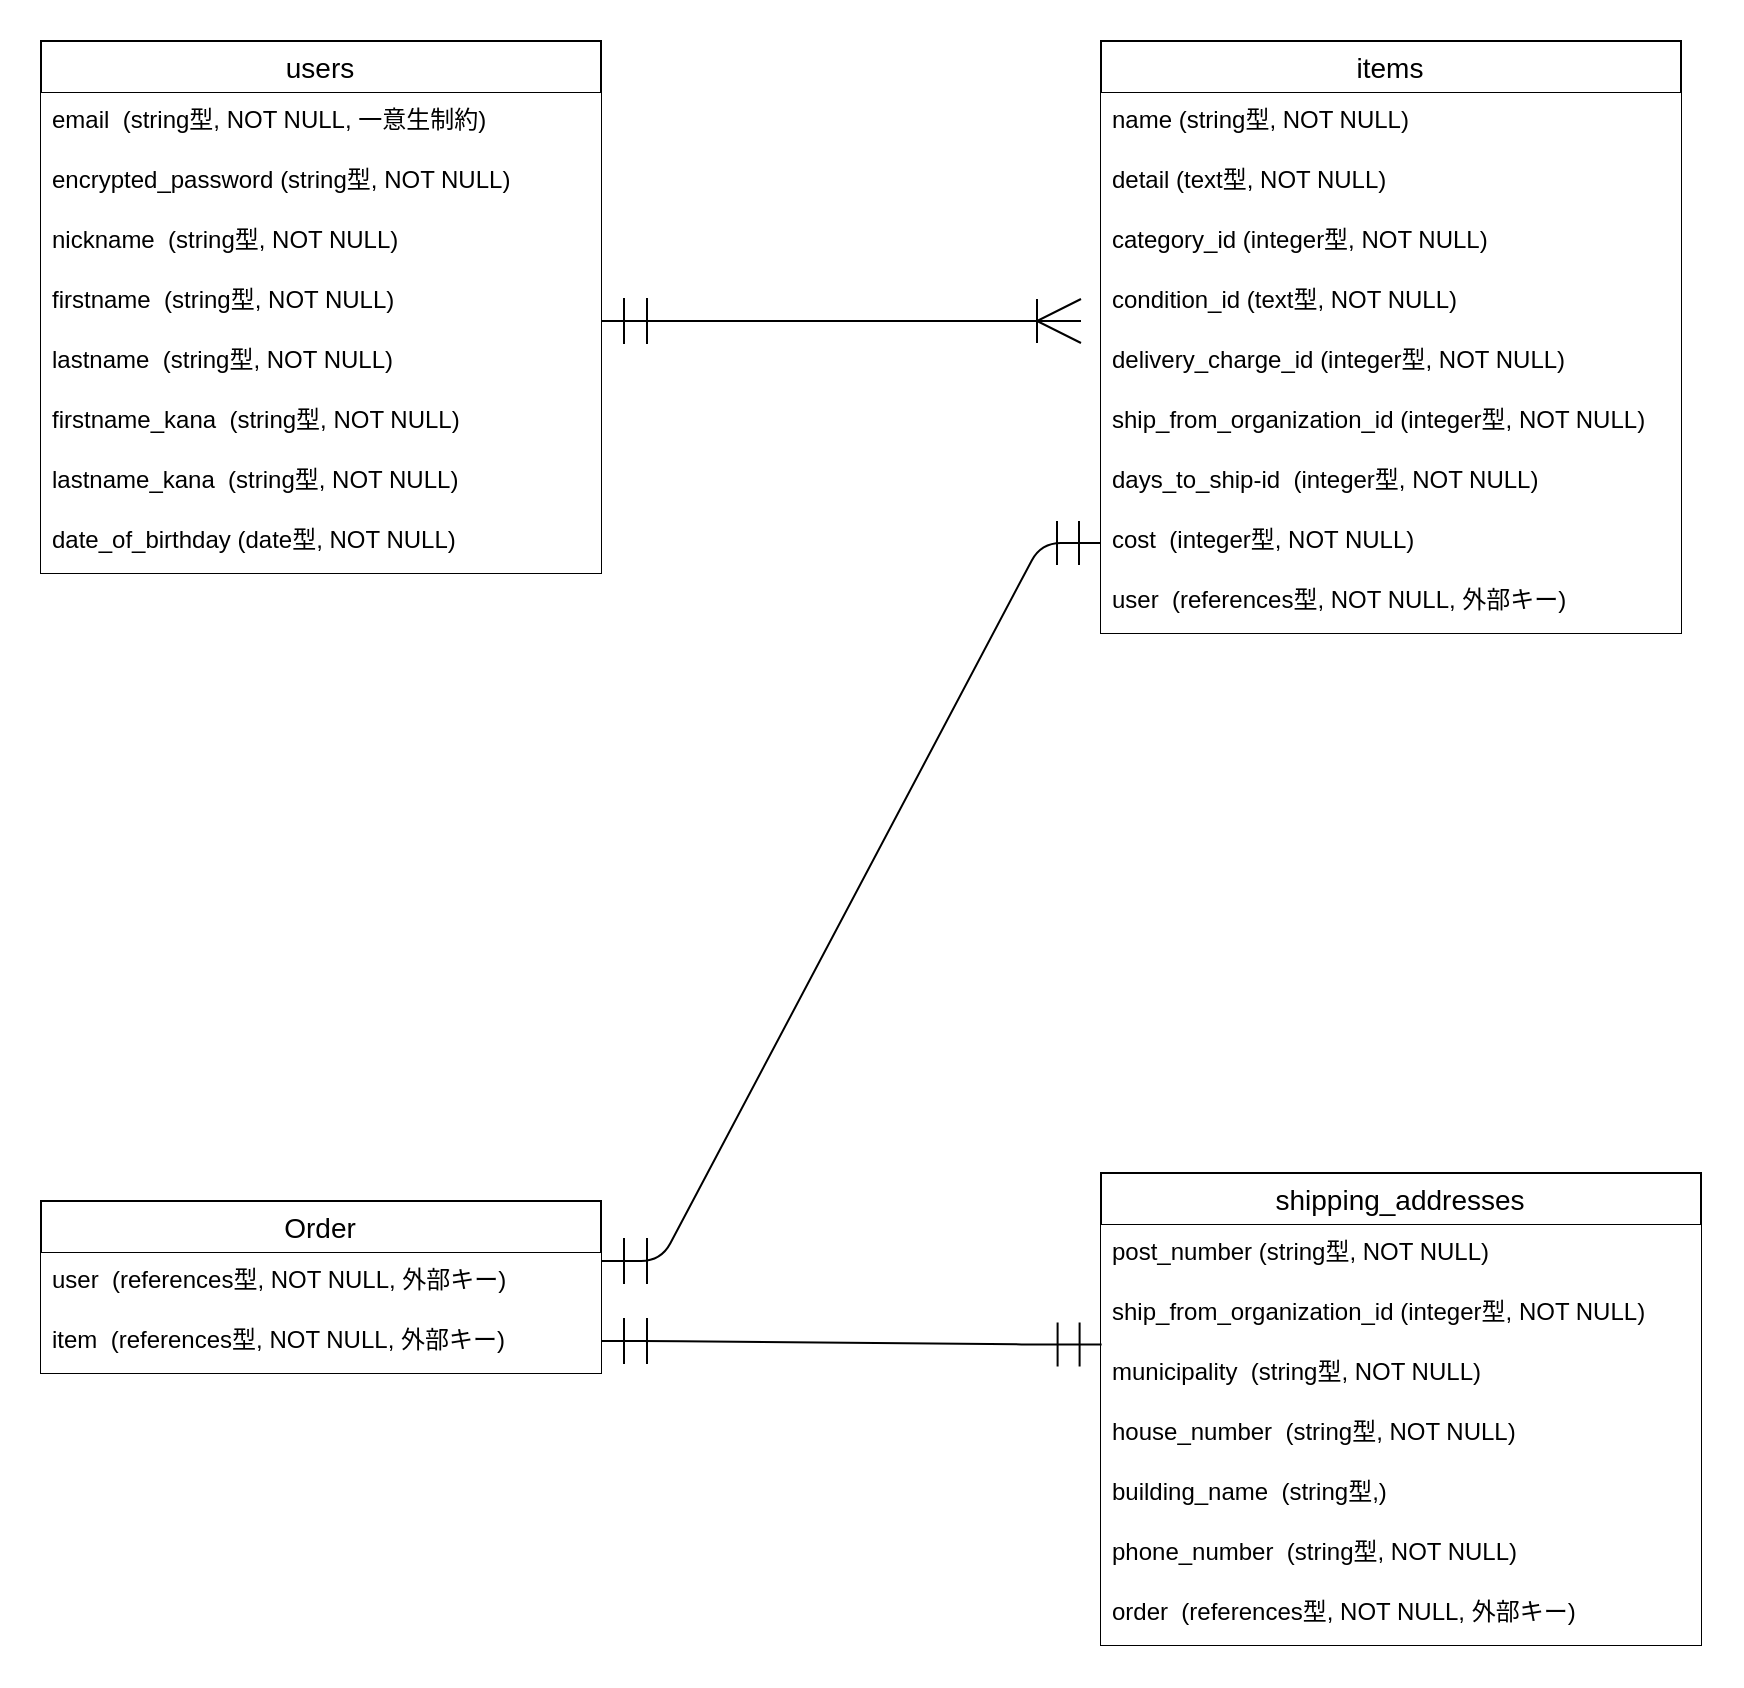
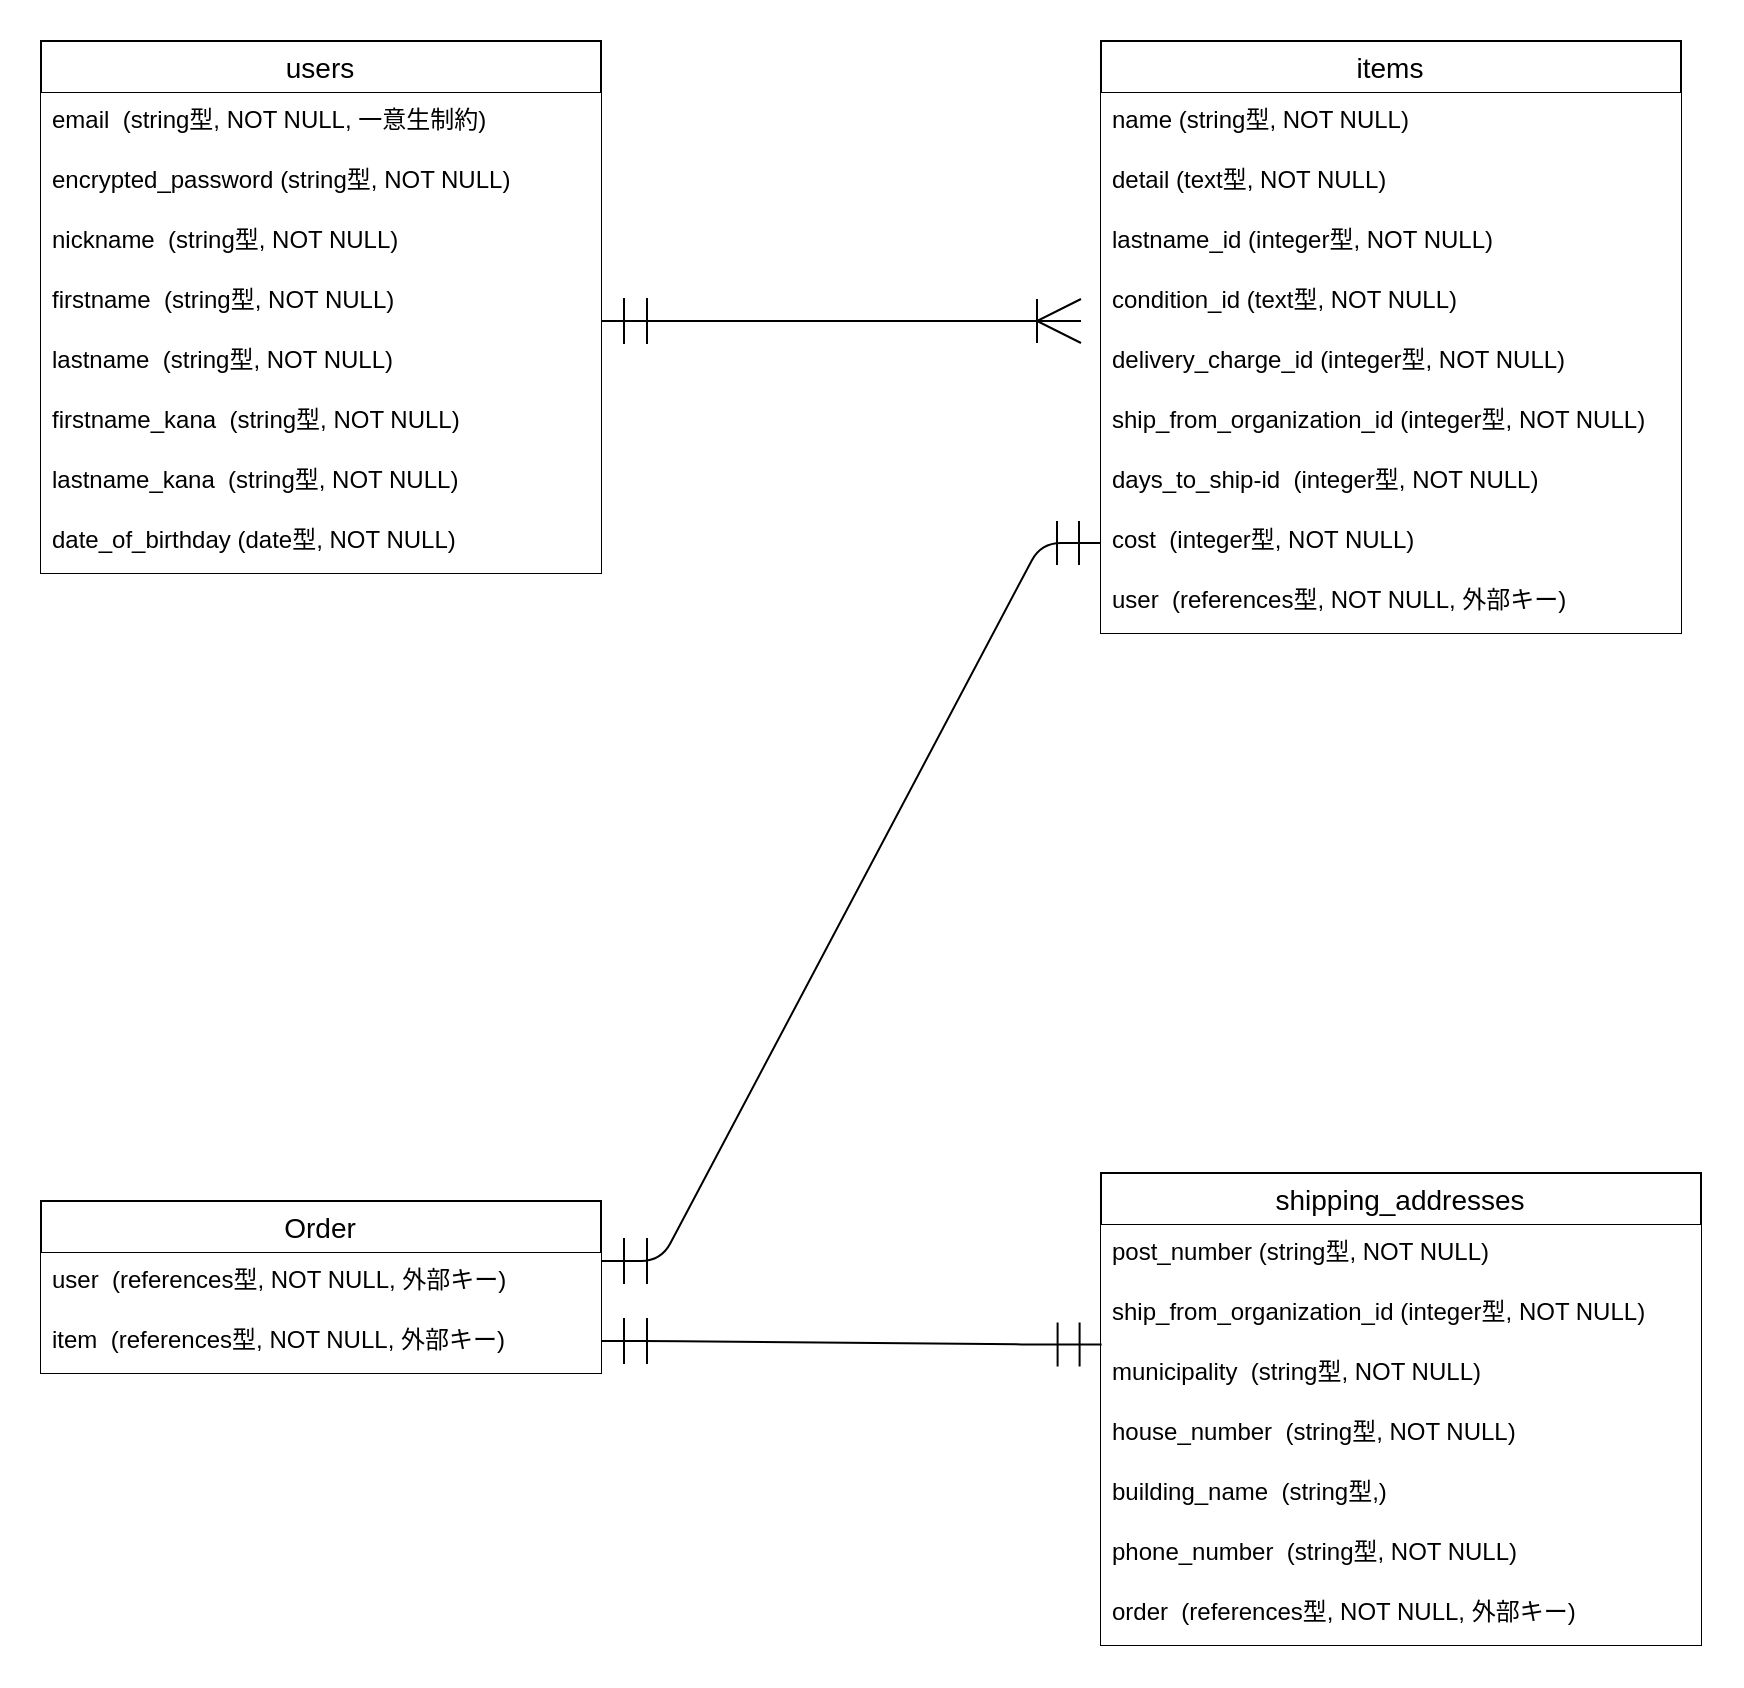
- <mxCell id="14" value="category_id (integer型, NOT NULL)" style="text;strokeColor=none;fillColor=default;spacingLeft=4;spacingRight=4;overflow=hidden;rotatable=0;points=[[0,0.5],[1,0.5]];portConstraint=eastwest;fontSize=12;" parent="11" vertex="1"><mxGeometry y="86" width="290" height="30" as="geometry" /></mxCell>
+ <mxCell id="14" value="lastname_id (integer型, NOT NULL)" style="text;strokeColor=none;fillColor=default;spacingLeft=4;spacingRight=4;overflow=hidden;rotatable=0;points=[[0,0.5],[1,0.5]];portConstraint=eastwest;fontSize=12;" parent="11" vertex="1"><mxGeometry y="86" width="290" height="30" as="geometry" /></mxCell>
